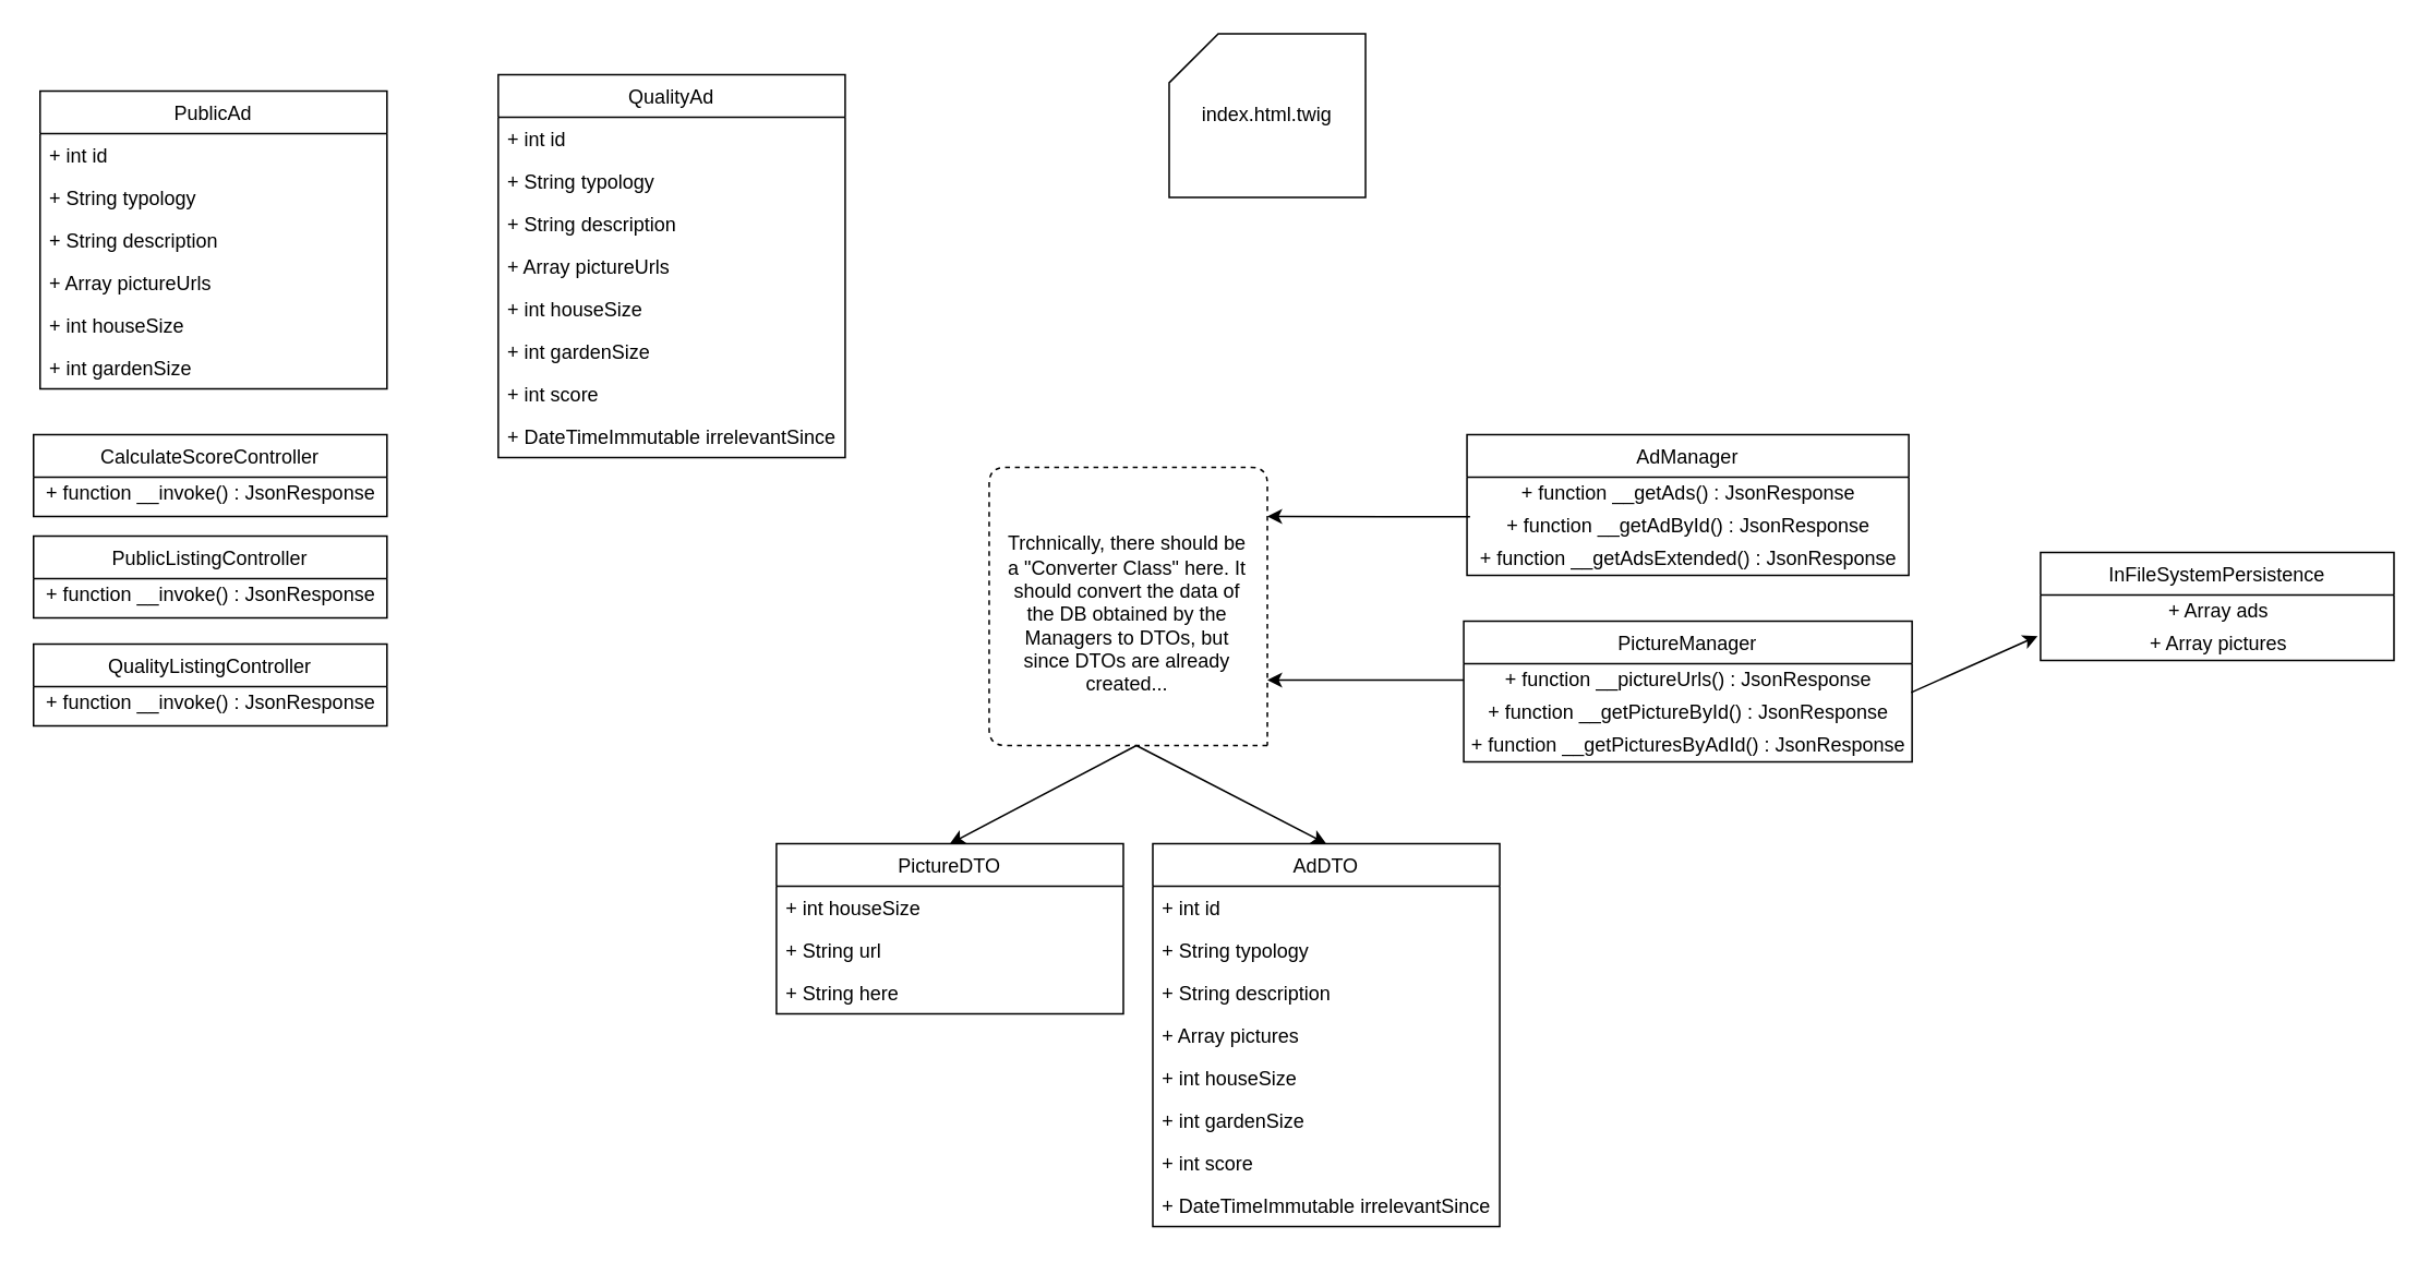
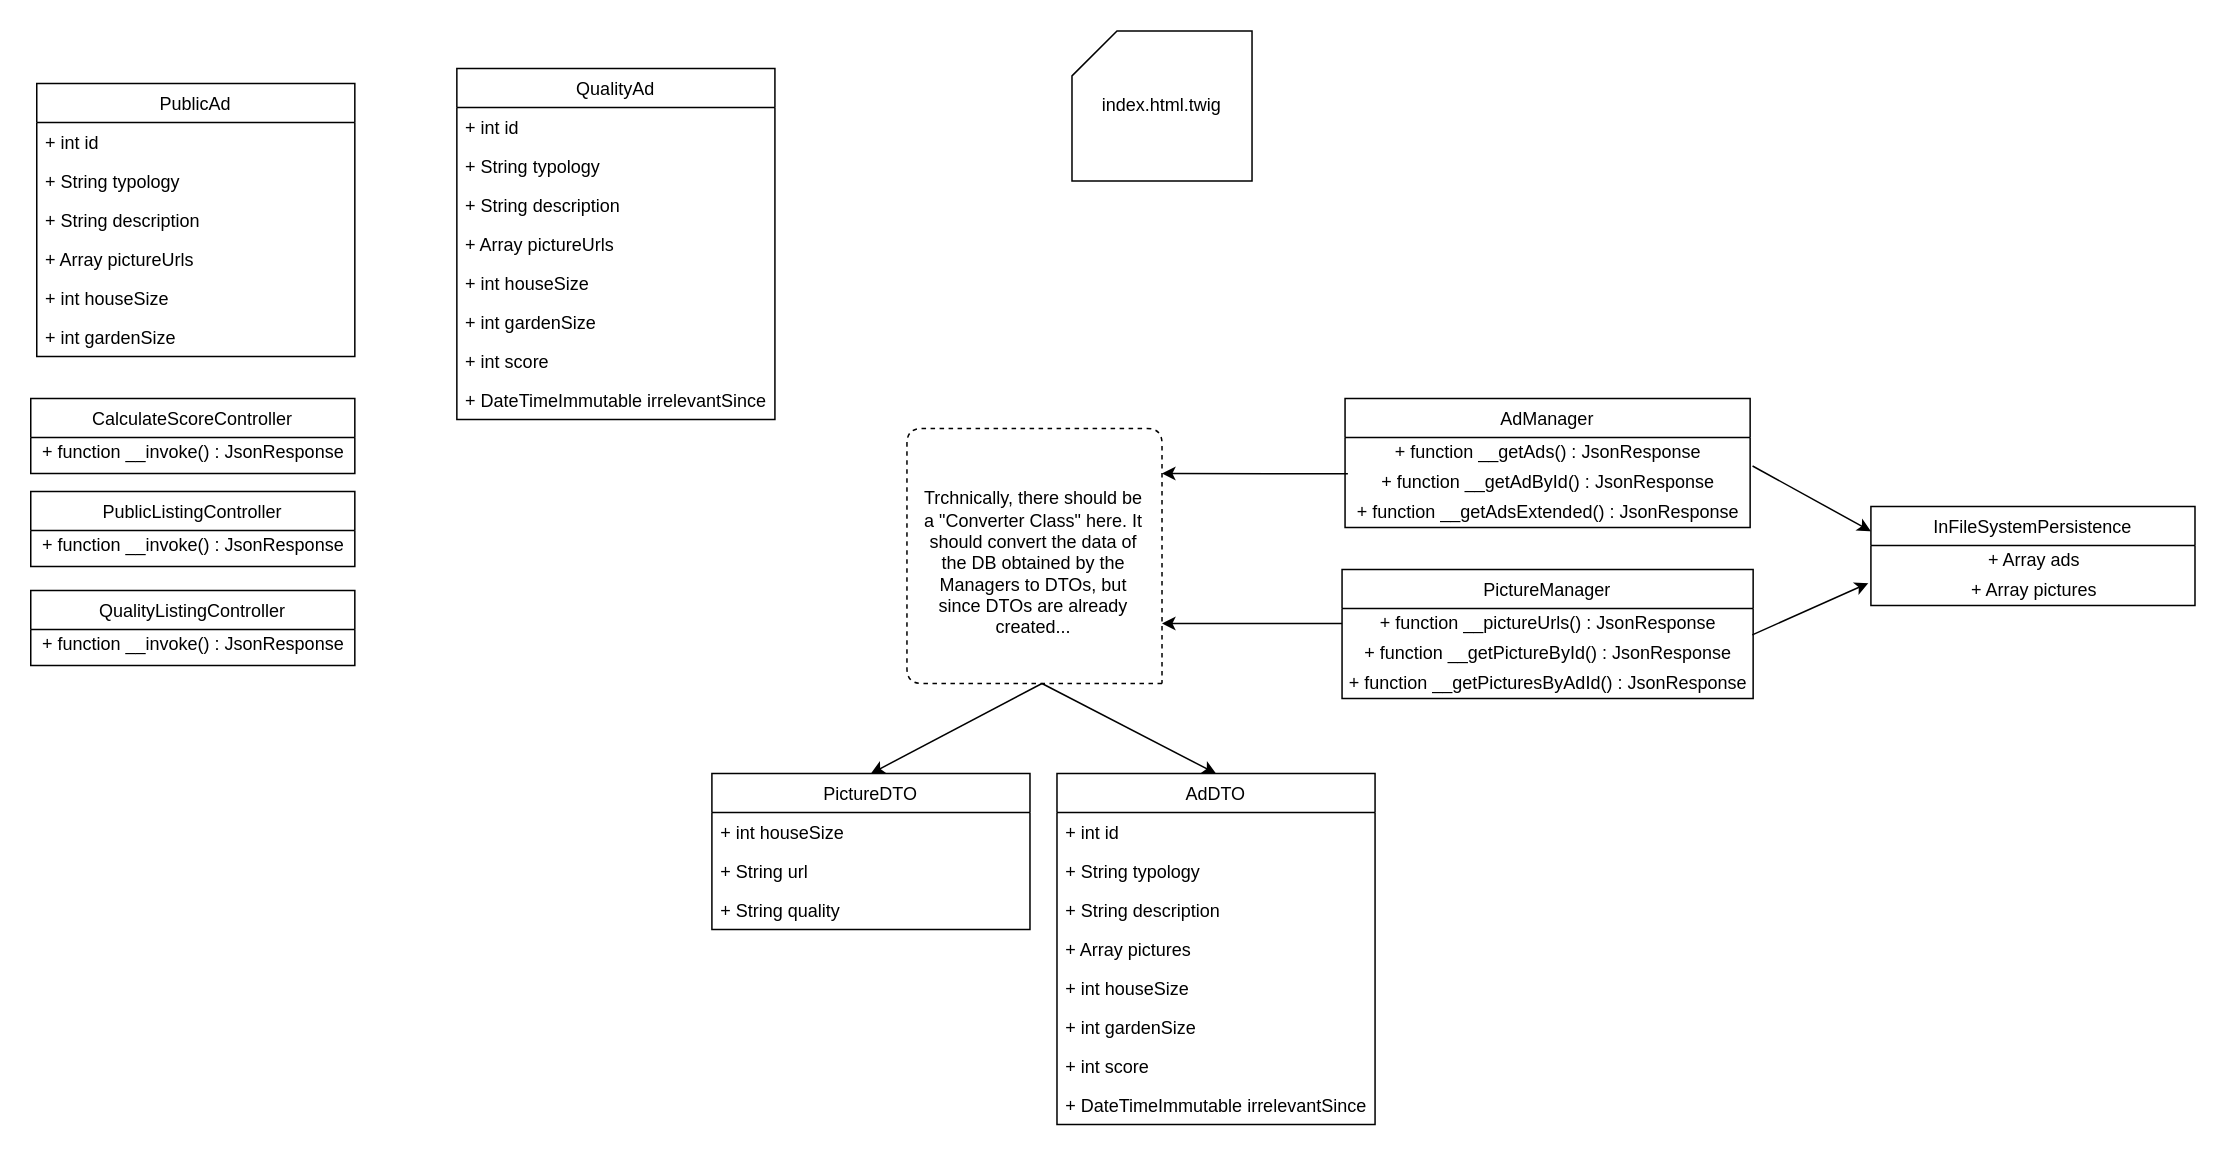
+ <mxCell id="48" value="" style="endArrow=classic;html=1;entryX=0;entryY=0.25;entryDx=0;entryDy=0;exitX=1.006;exitY=0.95;exitDx=0;exitDy=0;exitPerimeter=0;" edge="1" parent="1" source="41" target="37"><mxGeometry width="50" height="50" relative="1" as="geometry"><mxPoint x="176.5" y="927" as="sourcePoint" /><mxPoint x="226.5" y="877" as="targetPoint" /></mxGeometry></mxCell>
- <mxCell id="14" value="+ String here" style="text;align=left;verticalAlign=top;spacingLeft=4;spacingRight=4;overflow=hidden;rotatable=0;points=[[0,0.5],[1,0.5]];portConstraint=eastwest;rounded=0;shadow=0;html=0;" parent="11" vertex="1"><mxGeometry y="78" width="212" height="26" as="geometry" /></mxCell>
+ <mxCell id="14" value="+ String quality" style="text;align=left;verticalAlign=top;spacingLeft=4;spacingRight=4;overflow=hidden;rotatable=0;points=[[0,0.5],[1,0.5]];portConstraint=eastwest;rounded=0;shadow=0;html=0;" parent="11" vertex="1"><mxGeometry y="78" width="212" height="26" as="geometry" /></mxCell>
